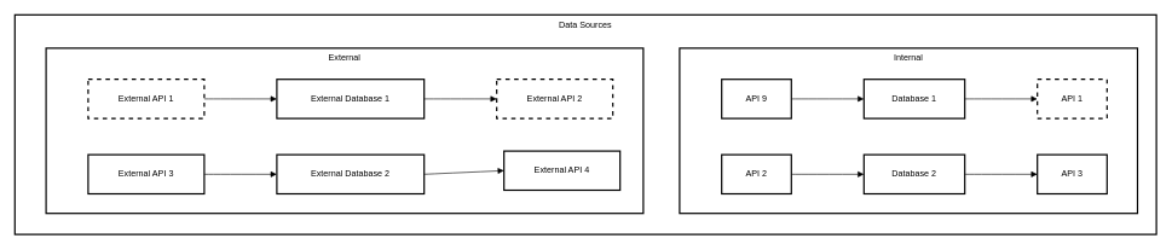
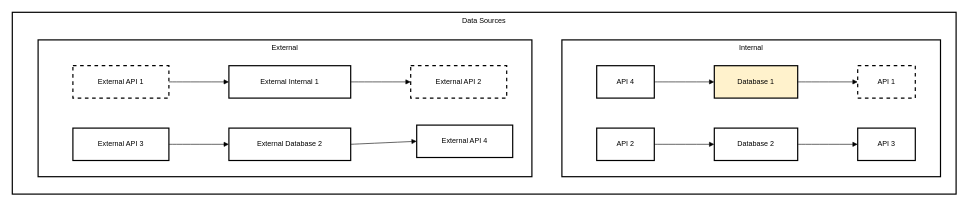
- <mxCell id="5" value="External Database 1" style="whiteSpace=wrap;strokeWidth=2;" vertex="1" parent="3"><mxGeometry x="318" y="43" width="203" height="54" as="geometry" /></mxCell>
+ <mxCell id="5" value="External Internal 1" style="whiteSpace=wrap;strokeWidth=2;" vertex="1" parent="3"><mxGeometry x="318" y="43" width="203" height="54" as="geometry" /></mxCell>
- <mxCell id="20" value="API 9" style="whiteSpace=wrap;strokeWidth=2;" vertex="1" parent="14"><mxGeometry x="58" y="43" width="96" height="54" as="geometry" /></mxCell>
+ <mxCell id="20" value="API 4" style="whiteSpace=wrap;strokeWidth=2;" vertex="1" parent="14"><mxGeometry x="58" y="43" width="96" height="54" as="geometry" /></mxCell>
- <mxCell id="15" value="Database 1" style="whiteSpace=wrap;strokeWidth=2;" vertex="1" parent="14"><mxGeometry x="254" y="43" width="139" height="54" as="geometry" /></mxCell>
+ <mxCell id="15" value="Database 1" style="whiteSpace=wrap;strokeWidth=2;fillColor=#fff2cc;" vertex="1" parent="14"><mxGeometry x="254" y="43" width="139" height="54" as="geometry" /></mxCell>
